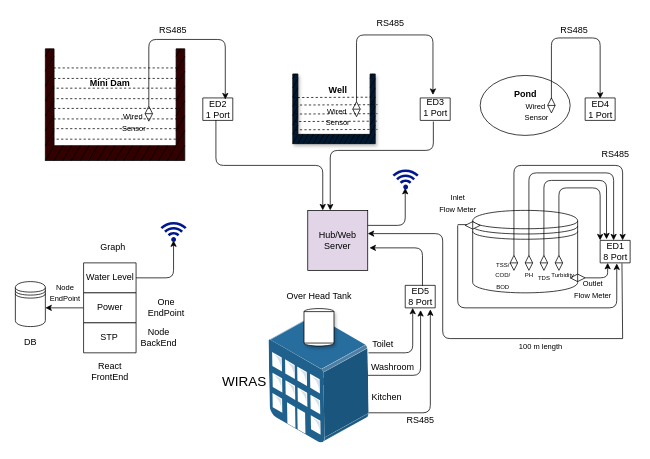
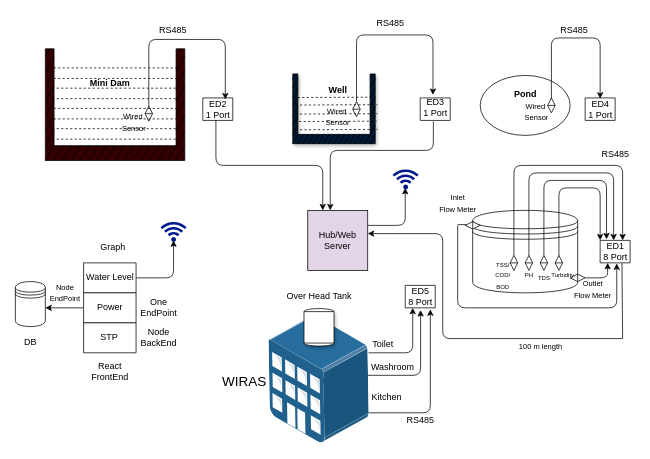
- <mxCell id="56" value="" style="edgeStyle=elbowEdgeStyle;elbow=vertical;endArrow=classic;html=1;exitX=0.56;exitY=0.017;exitDx=0;exitDy=0;exitPerimeter=0;entryX=1.029;entryY=0.621;entryDx=0;entryDy=0;entryPerimeter=0;" parent="1" source="29" target="6" edge="1"><mxGeometry width="50" height="50" relative="1" as="geometry"><mxPoint x="610" y="390" as="sourcePoint" /><mxPoint x="510" y="330" as="targetPoint" /><Array as="points"><mxPoint x="540" y="330" /><mxPoint x="520" y="300" /><mxPoint x="520" y="250" /><mxPoint x="520" y="230" /></Array></mxGeometry></mxCell>
- <mxCell id="26" value="One &lt;br&gt;EndPoint" style="text;html=1;align=center;verticalAlign=middle;resizable=0;points=[];autosize=1;strokeColor=none;fillColor=none;" parent="1" vertex="1"><mxGeometry x="191" y="395" width="60" height="30" as="geometry" /></mxCell>
+ <mxCell id="26" value="One &lt;br&gt;EndPoint" style="text;html=1;align=center;verticalAlign=middle;resizable=0;points=[];autosize=1;strokeColor=none;fillColor=none;" parent="1" vertex="1"><mxGeometry x="181" y="395" width="60" height="30" as="geometry" /></mxCell>
